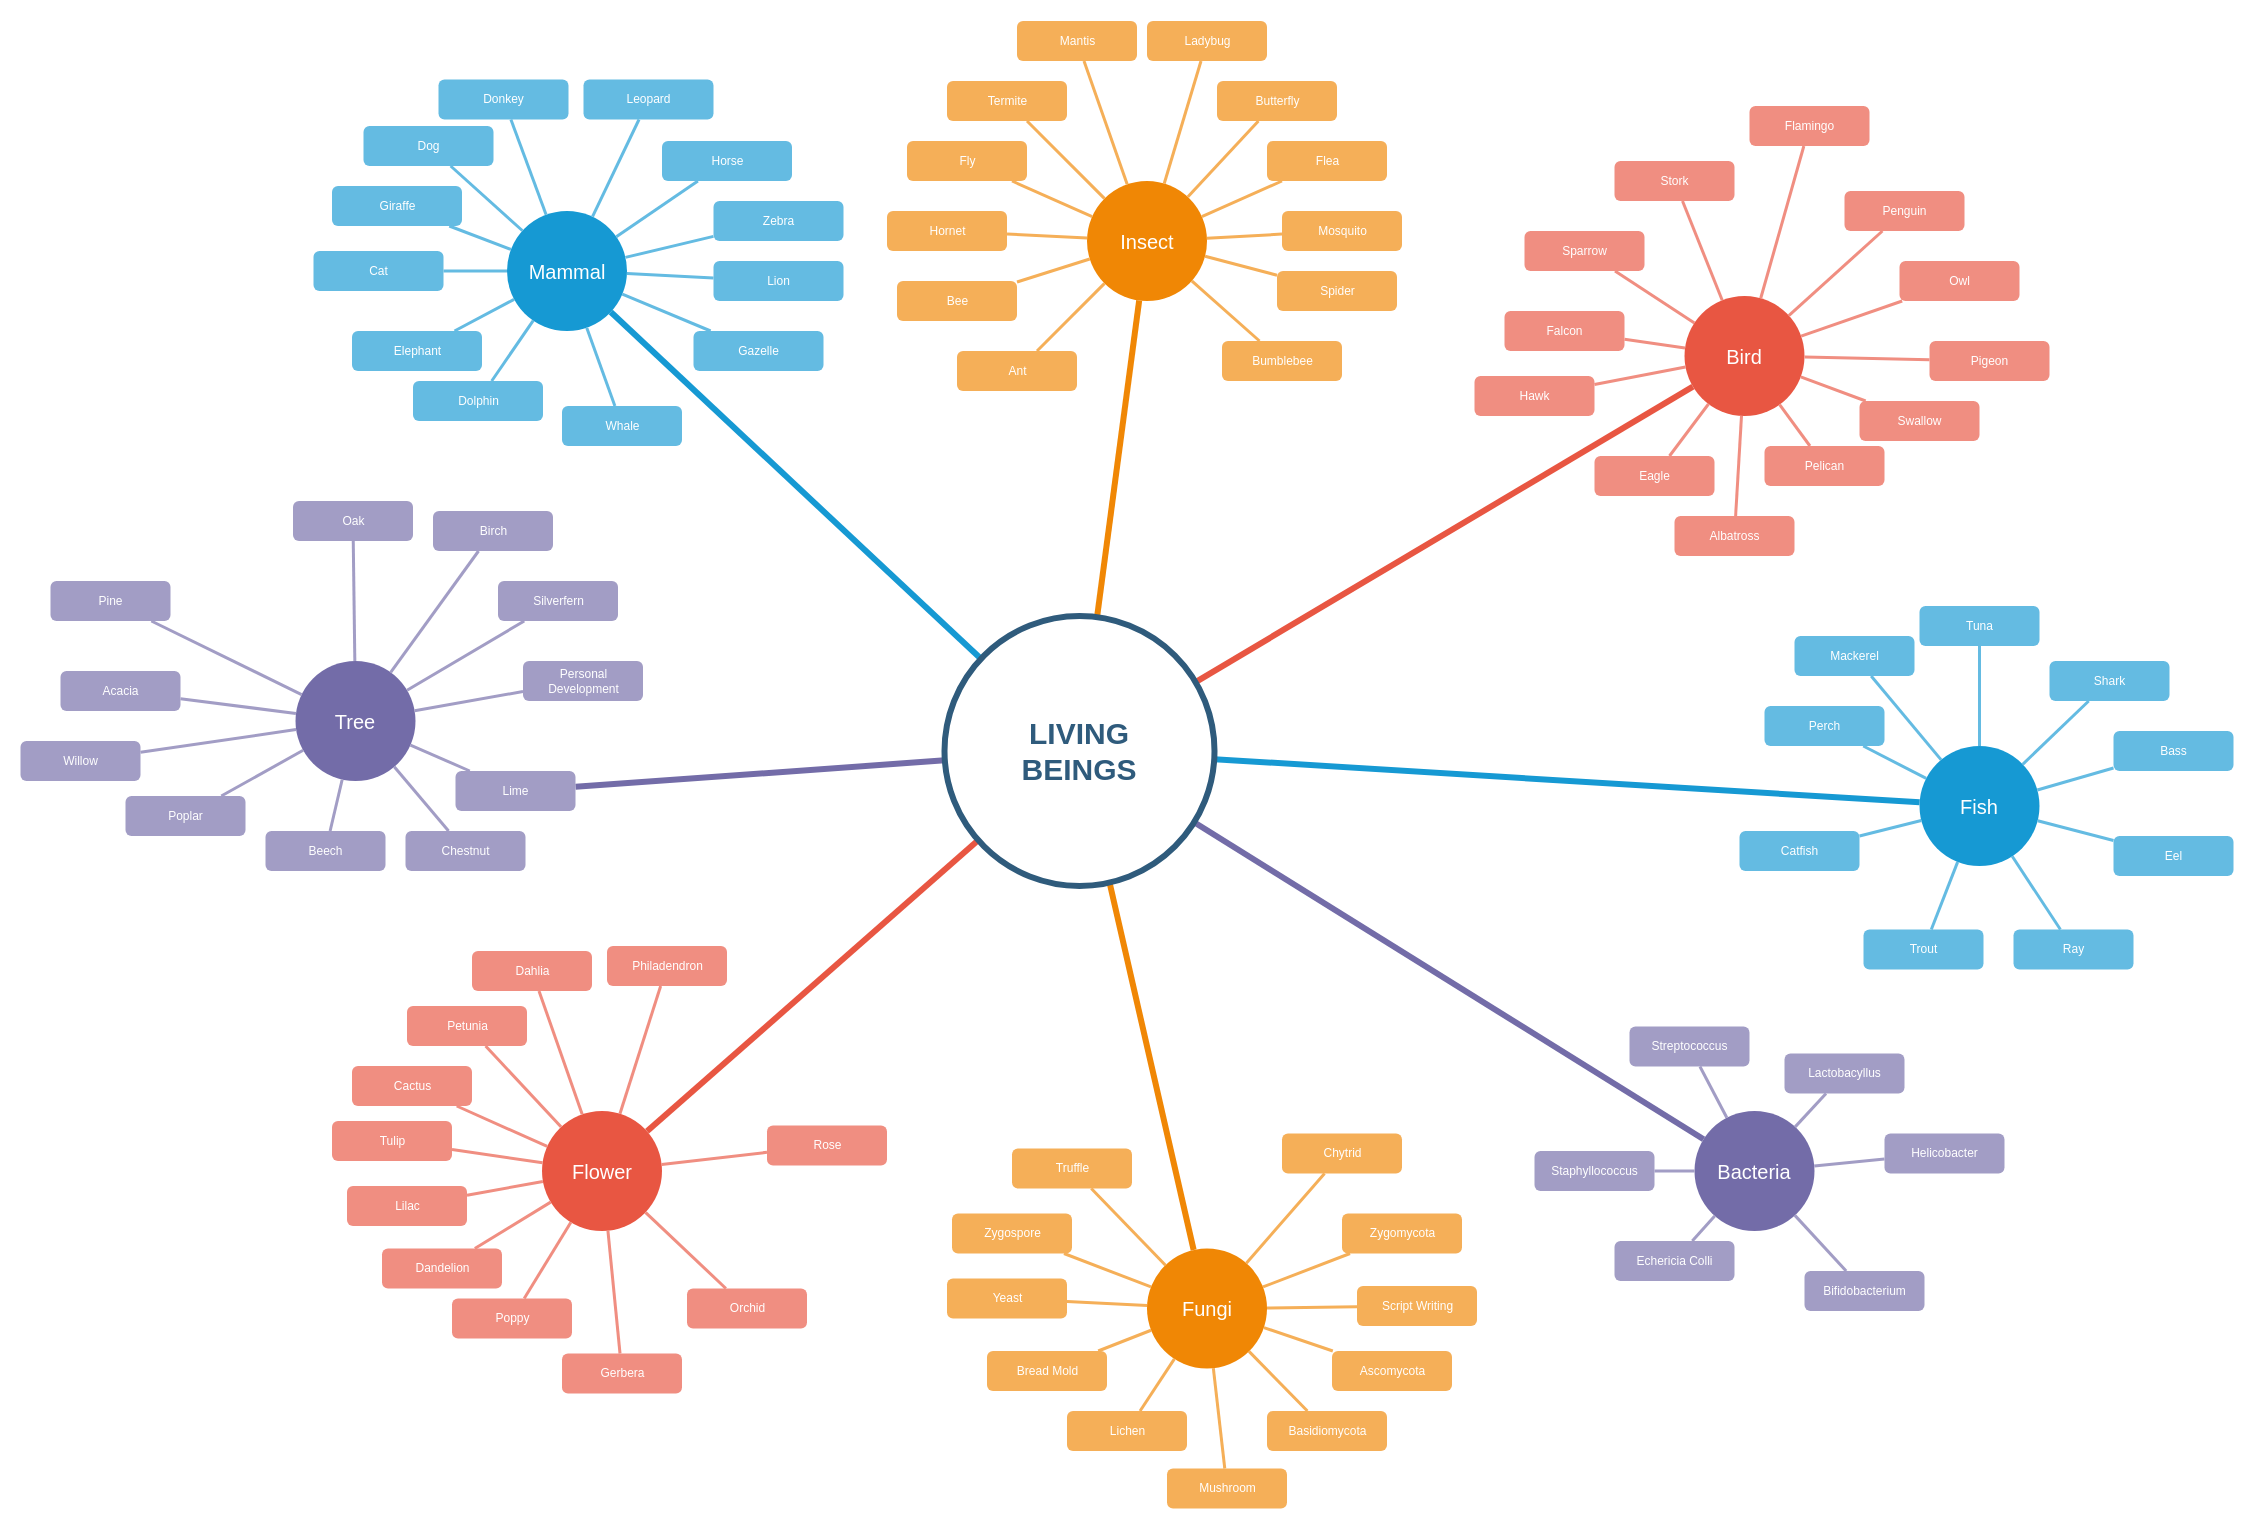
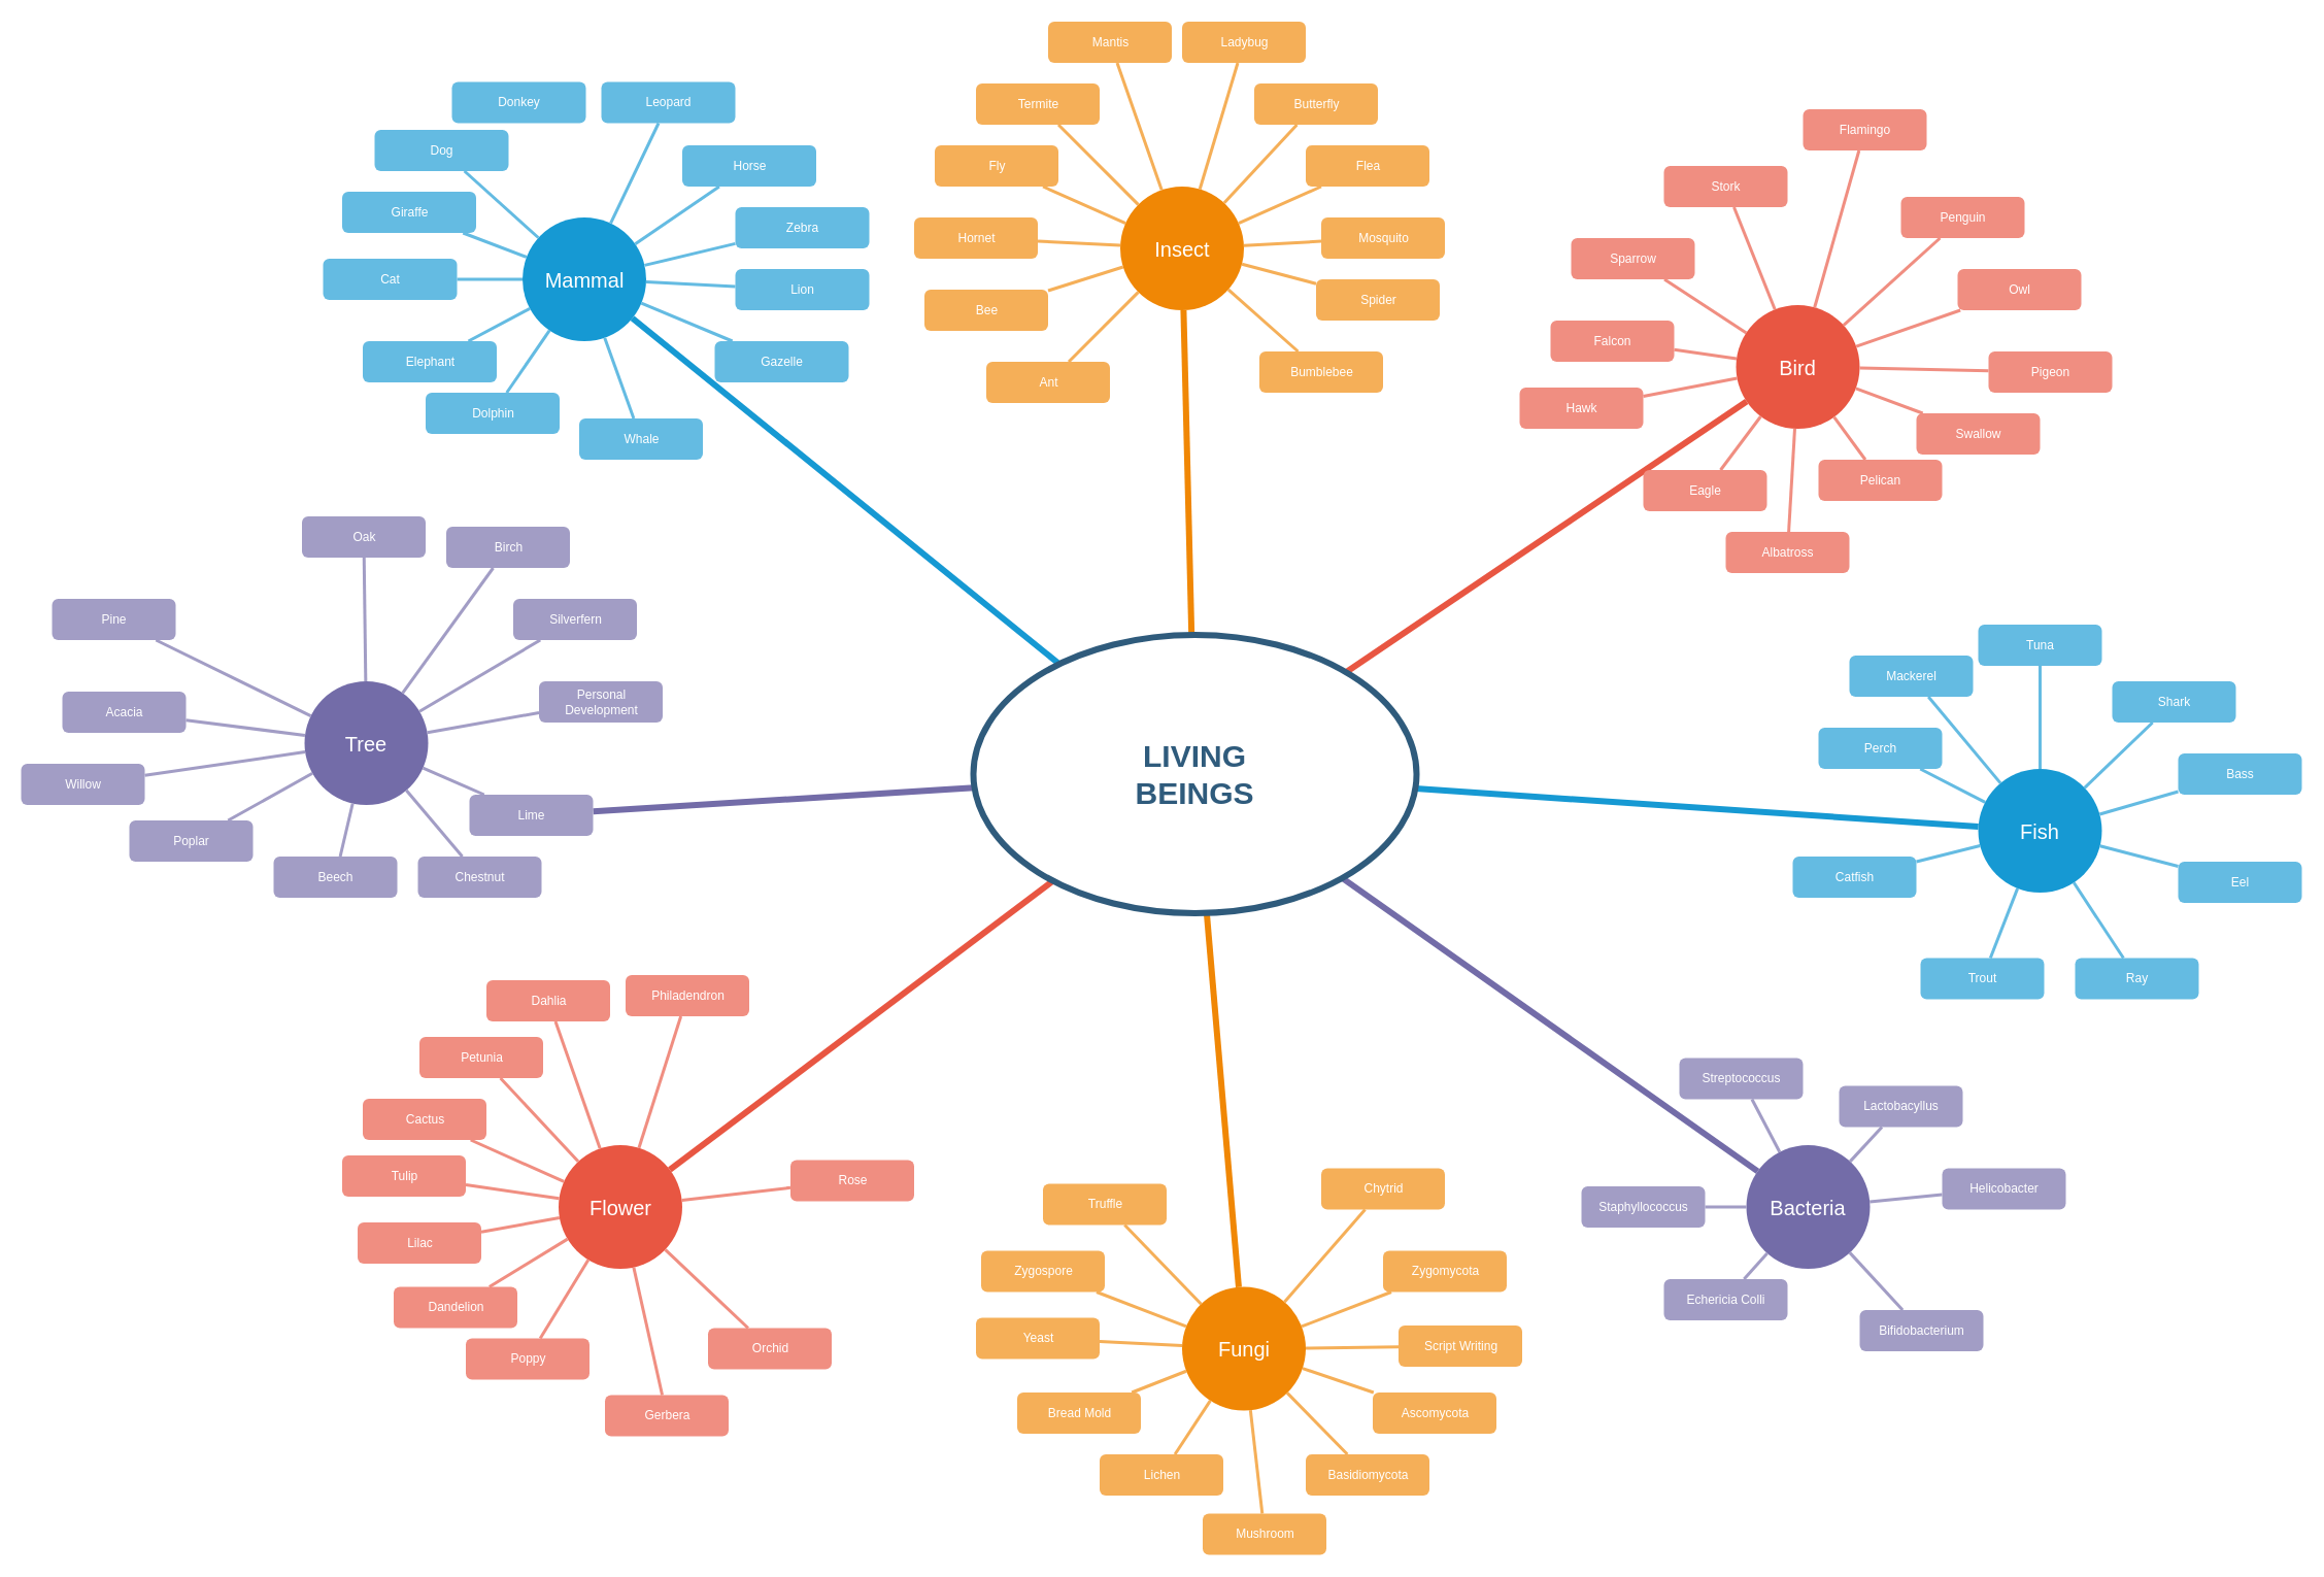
- <mxCell id="36" value="" style="edgeStyle=none;endArrow=none;strokeWidth=3;strokeColor=#64BBE2;html=1;" parent="1" source="2" target="24" edge="1"><mxGeometry x="-221.5" y="56.5" width="100" height="100" as="geometry"><mxPoint x="-238.5" y="95.5" as="sourcePoint" /><mxPoint x="-138.5" y="-4.5" as="targetPoint" /></mxGeometry></mxCell>
- <mxCell id="162" value="&lt;font style=&quot;font-size: 30px;&quot;&gt;LIVING&lt;br&gt;BEINGS&lt;/font&gt;&lt;br&gt;" style="ellipse;whiteSpace=wrap;html=1;shadow=0;fontFamily=Helvetica;fontSize=30;fontColor=#2F5B7C;align=center;strokeColor=#2F5B7C;strokeWidth=6;fillColor=#FFFFFF;fontStyle=1;gradientColor=none;" parent="1" vertex="1"><mxGeometry x="944" y="615.5" width="270" height="270" as="geometry" /></mxCell>
+ <mxCell id="162" value="&lt;font style=&quot;font-size: 30px;&quot;&gt;LIVING&lt;br&gt;BEINGS&lt;/font&gt;&lt;br&gt;" style="ellipse;whiteSpace=wrap;html=1;shadow=0;fontFamily=Helvetica;fontSize=30;fontColor=#2F5B7C;align=center;strokeColor=#2F5B7C;strokeWidth=6;fillColor=#FFFFFF;fontStyle=1;gradientColor=none;" parent="1" vertex="1"><mxGeometry x="944" y="615.5" width="430" height="270" as="geometry" /></mxCell>
- <mxCell id="147" value="Gerbera" style="rounded=1;fillColor=#f08e81;strokeColor=none;strokeWidth=3;shadow=0;html=1;fontColor=#FFFFFF;" parent="1" vertex="1"><mxGeometry x="561.5" y="1353" width="120" height="40" as="geometry" /></mxCell>
+ <mxCell id="147" value="Gerbera" style="rounded=1;fillColor=#f08e81;strokeColor=none;strokeWidth=3;shadow=0;html=1;fontColor=#FFFFFF;" parent="1" vertex="1"><mxGeometry x="586.5" y="1353" width="120" height="40" as="geometry" /></mxCell>
